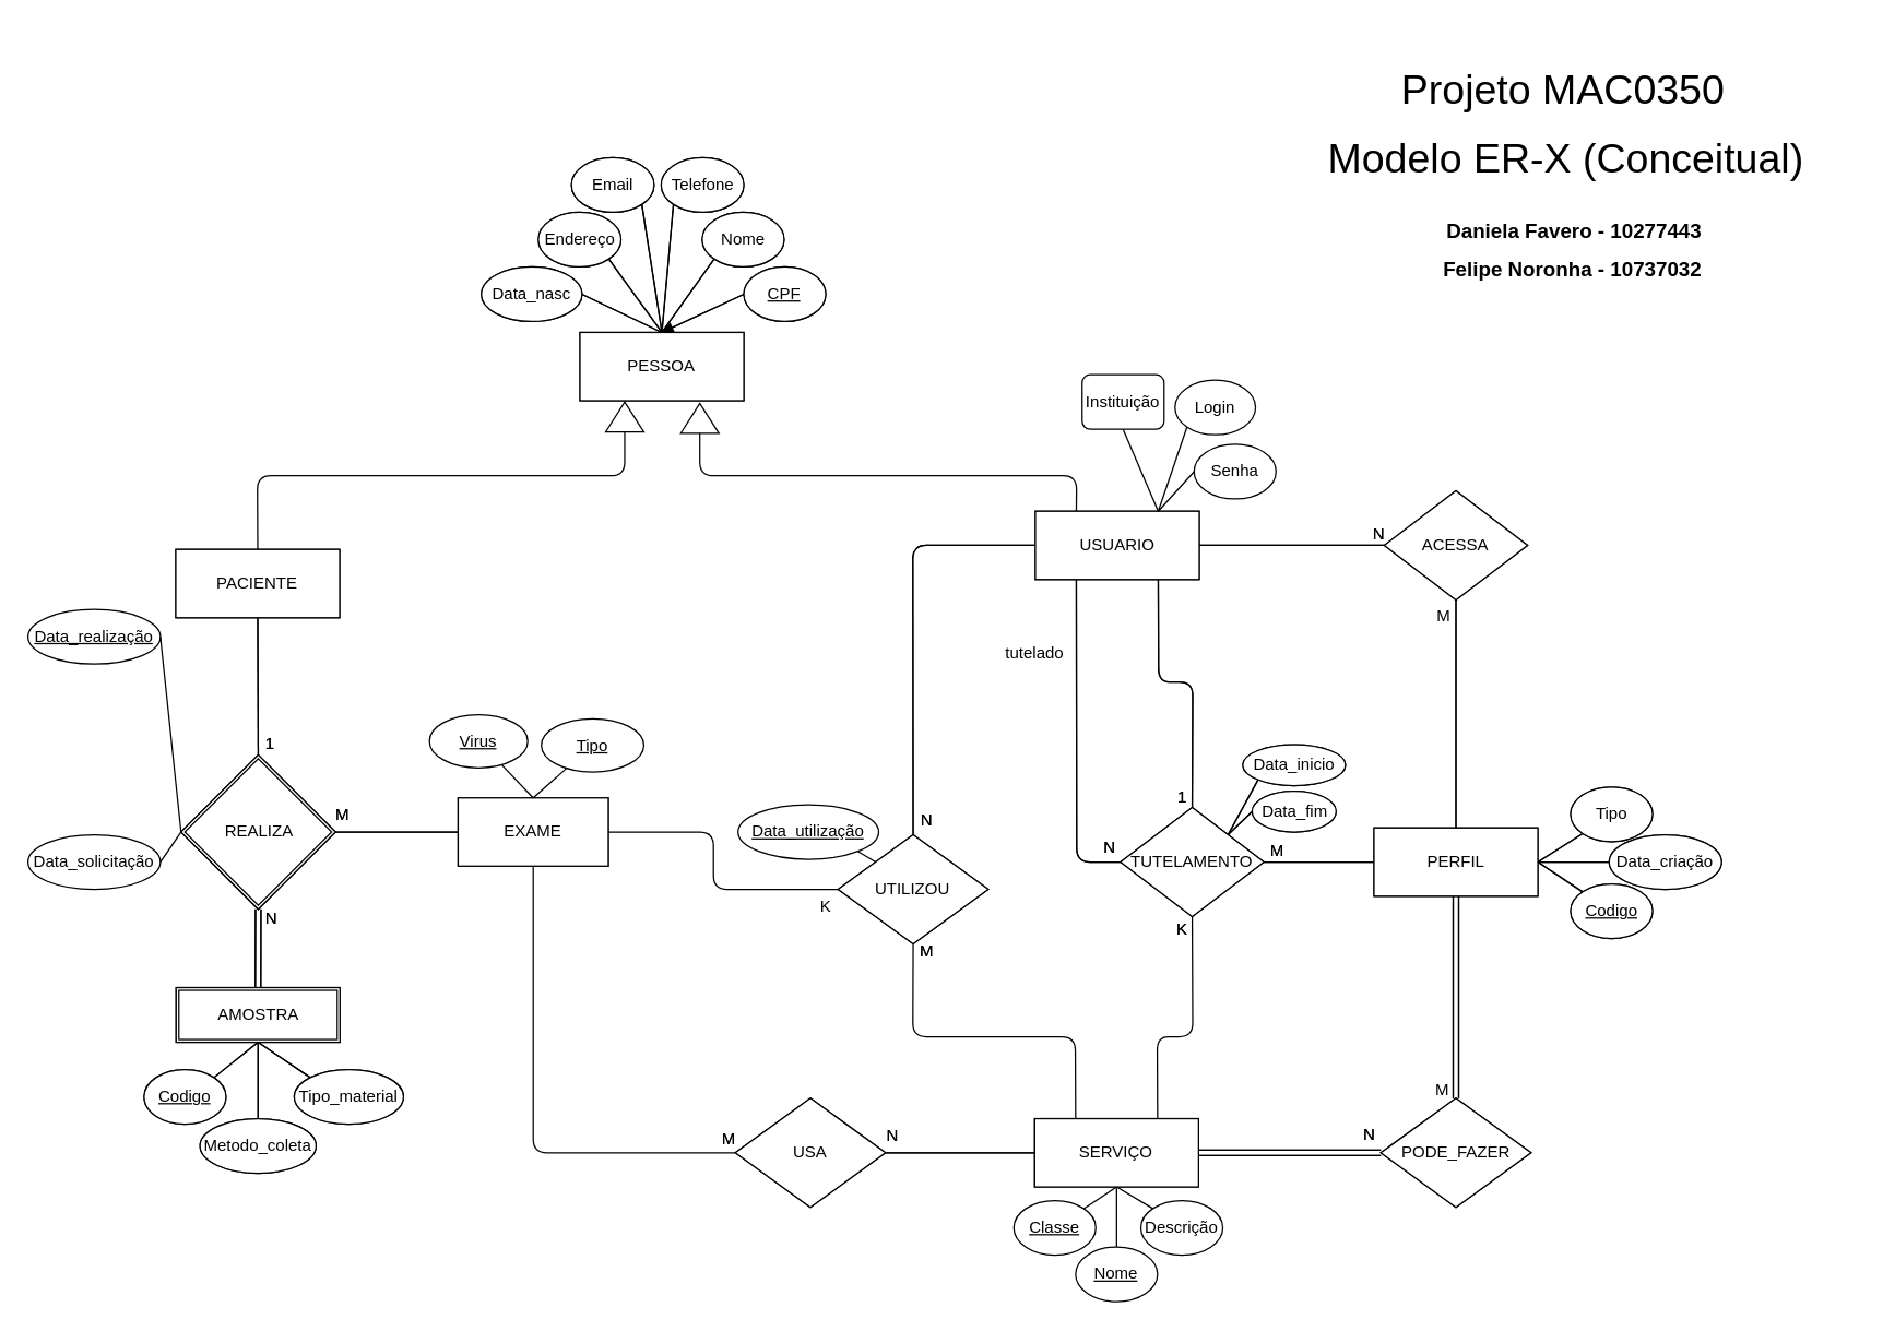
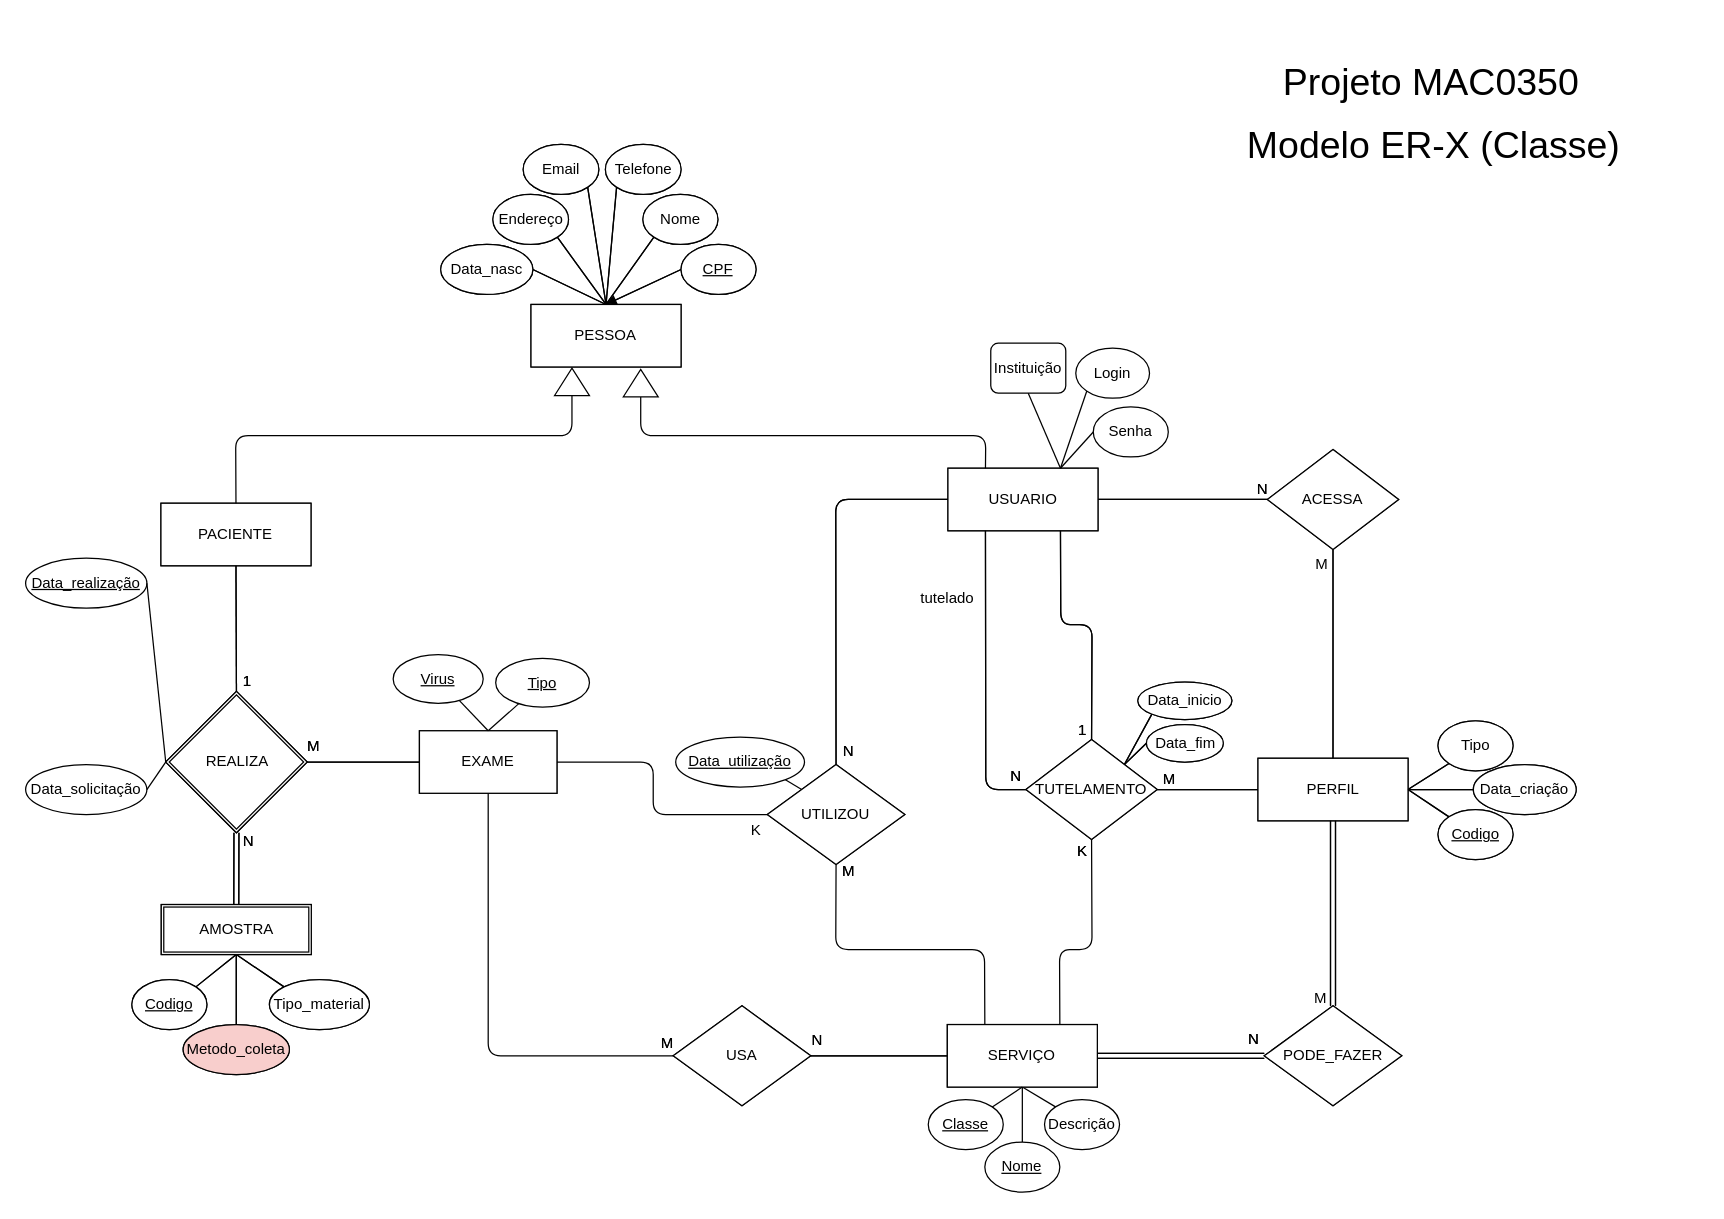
- <mxCell id="99" value="&lt;span style=&quot;font-size: 30px&quot;&gt;Modelo ER-X (Conceitual)&lt;/span&gt;" style="text;html=1;strokeColor=none;fillColor=none;align=center;verticalAlign=middle;whiteSpace=wrap;rounded=0;" parent="1" vertex="1"><mxGeometry x="935.63" y="70" width="421.25" height="90" as="geometry" /></mxCell>
+ <mxCell id="99" value="&lt;span style=&quot;font-size: 30px&quot;&gt;Modelo ER-X (Classe)&lt;/span&gt;" style="text;html=1;strokeColor=none;fillColor=none;align=center;verticalAlign=middle;whiteSpace=wrap;rounded=0;" parent="1" vertex="1"><mxGeometry x="935.63" y="70" width="421.25" height="90" as="geometry" /></mxCell>
- <mxCell id="101" value="&lt;h1 style=&quot;font-size: 15px&quot;&gt;&lt;font style=&quot;font-size: 15px&quot;&gt;&lt;span&gt;Daniela Favero - 10277443&lt;/span&gt;&lt;br&gt;&lt;/font&gt;&lt;/h1&gt;&lt;div style=&quot;font-size: 15px&quot;&gt;&lt;span&gt;&lt;b&gt;&lt;font style=&quot;font-size: 15px&quot;&gt;Felipe Noronha - 10737032&lt;/font&gt;&lt;/b&gt;&lt;/span&gt;&lt;/div&gt;" style="text;html=1;strokeColor=none;fillColor=none;spacing=5;spacingTop=-20;whiteSpace=wrap;overflow=hidden;rounded=0;align=right;" parent="1" vertex="1"><mxGeometry x="1035.75" y="160" width="214.75" height="120" as="geometry" /></mxCell>
- <mxCell id="65" value="Metodo_coleta" style="ellipse;whiteSpace=wrap;html=1;" parent="1" vertex="1"><mxGeometry x="146" y="819" width="85" height="40" as="geometry" /></mxCell>
+ <mxCell id="65" value="Metodo_coleta" style="ellipse;whiteSpace=wrap;html=1;fillColor=#f8cecc;" parent="1" vertex="1"><mxGeometry x="146" y="819" width="85" height="40" as="geometry" /></mxCell>
